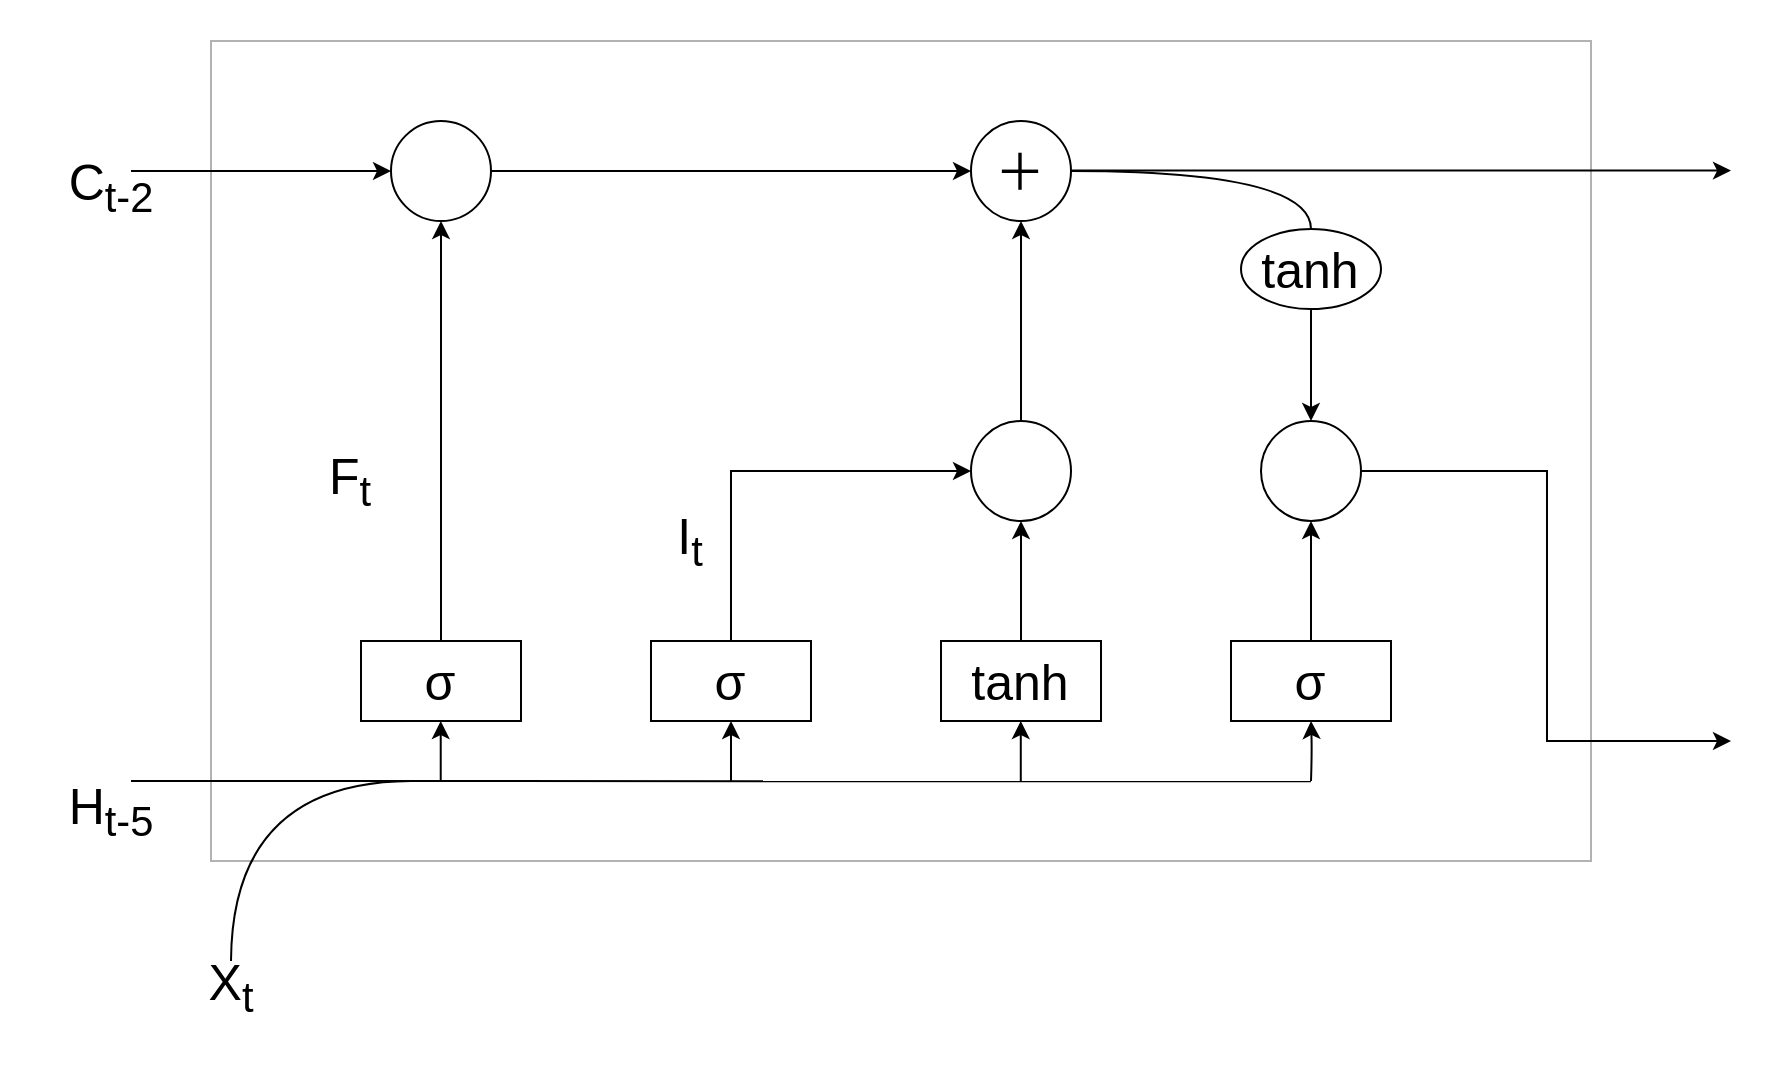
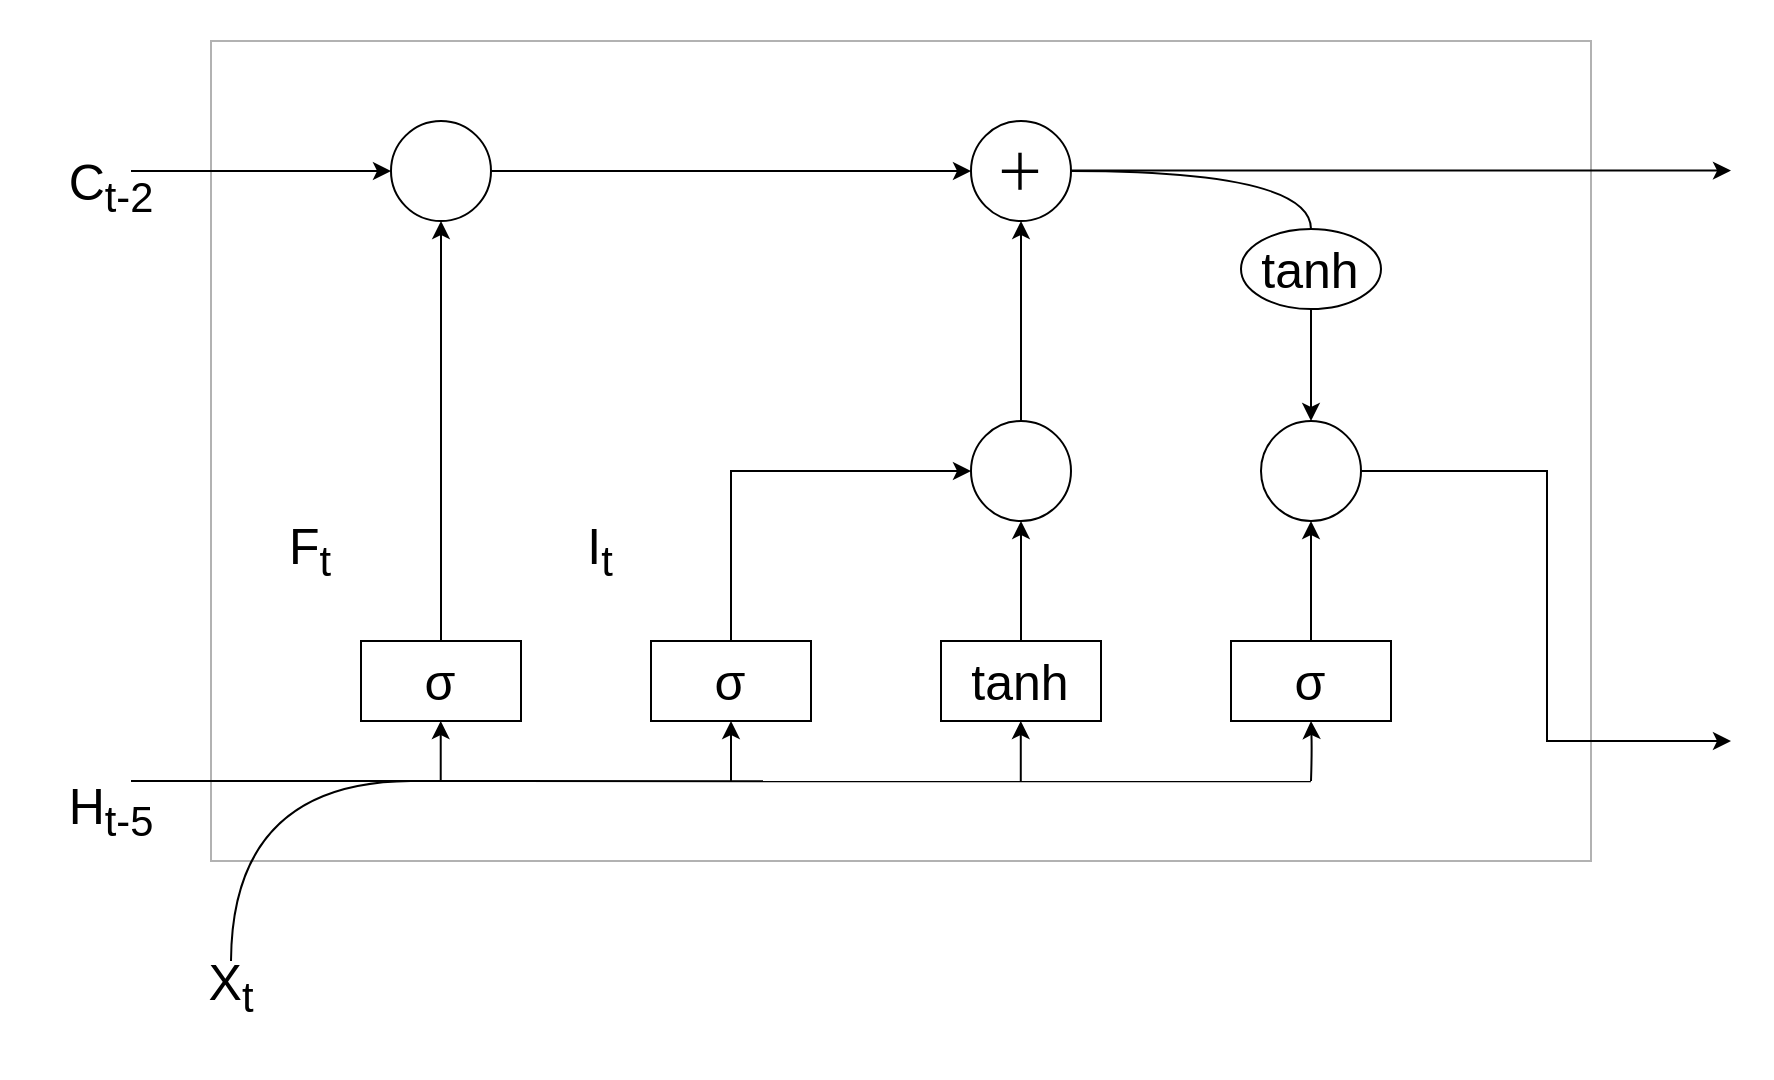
- <mxCell id="32" value="&lt;font style=&quot;font-size: 25px;&quot;&gt;F&lt;sub&gt;t&lt;/sub&gt;&lt;/font&gt;" style="text;html=1;align=center;verticalAlign=middle;whiteSpace=wrap;rounded=0;" vertex="1" parent="1"><mxGeometry x="145" y="225" width="60" height="30" as="geometry" /></mxCell>
+ <mxCell id="32" value="&lt;font style=&quot;font-size: 25px;&quot;&gt;F&lt;sub&gt;t&lt;/sub&gt;&lt;/font&gt;" style="text;html=1;align=center;verticalAlign=middle;whiteSpace=wrap;rounded=0;" vertex="1" parent="1"><mxGeometry x="125" y="260" width="60" height="30" as="geometry" /></mxCell>
- <mxCell id="33" value="&lt;font style=&quot;font-size: 25px;&quot;&gt;I&lt;sub&gt;t&lt;/sub&gt;&lt;/font&gt;" style="text;html=1;align=center;verticalAlign=middle;whiteSpace=wrap;rounded=0;" vertex="1" parent="1"><mxGeometry x="300" y="255" width="90" height="30" as="geometry" /></mxCell>
+ <mxCell id="33" value="&lt;font style=&quot;font-size: 25px;&quot;&gt;I&lt;sub&gt;t&lt;/sub&gt;&lt;/font&gt;" style="text;html=1;align=center;verticalAlign=middle;whiteSpace=wrap;rounded=0;" vertex="1" parent="1"><mxGeometry x="255" y="260" width="90" height="30" as="geometry" /></mxCell>
